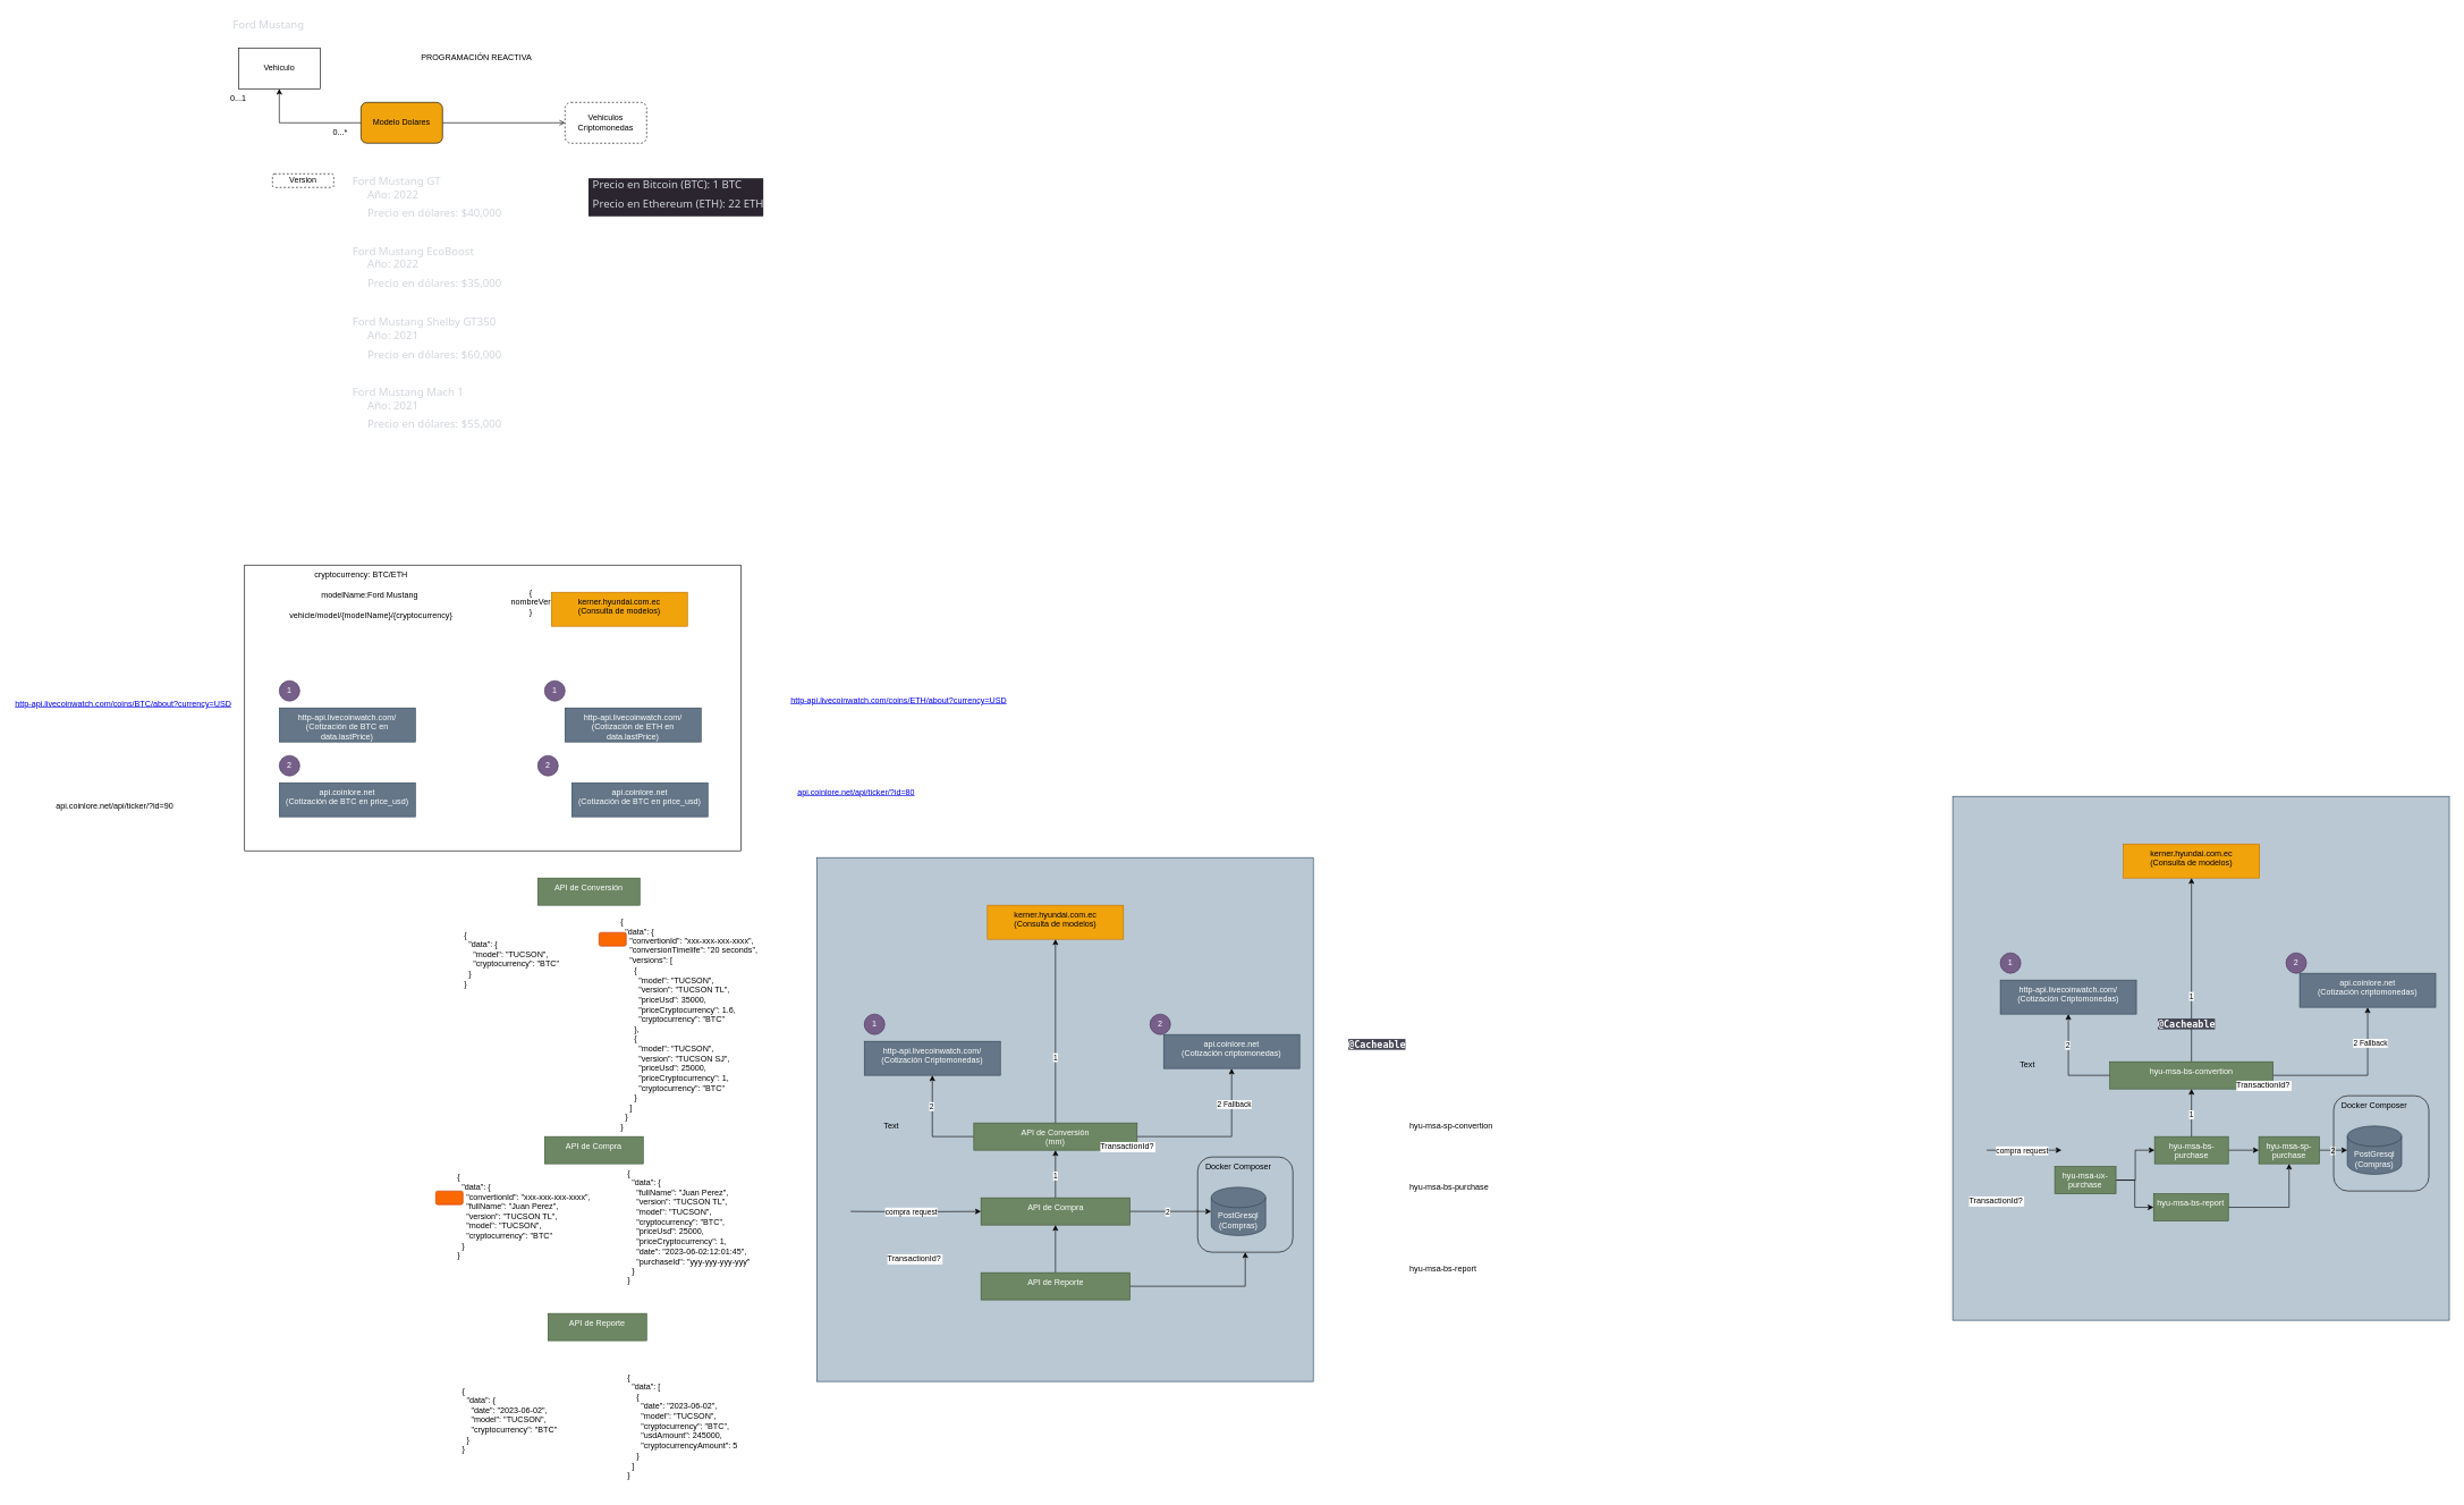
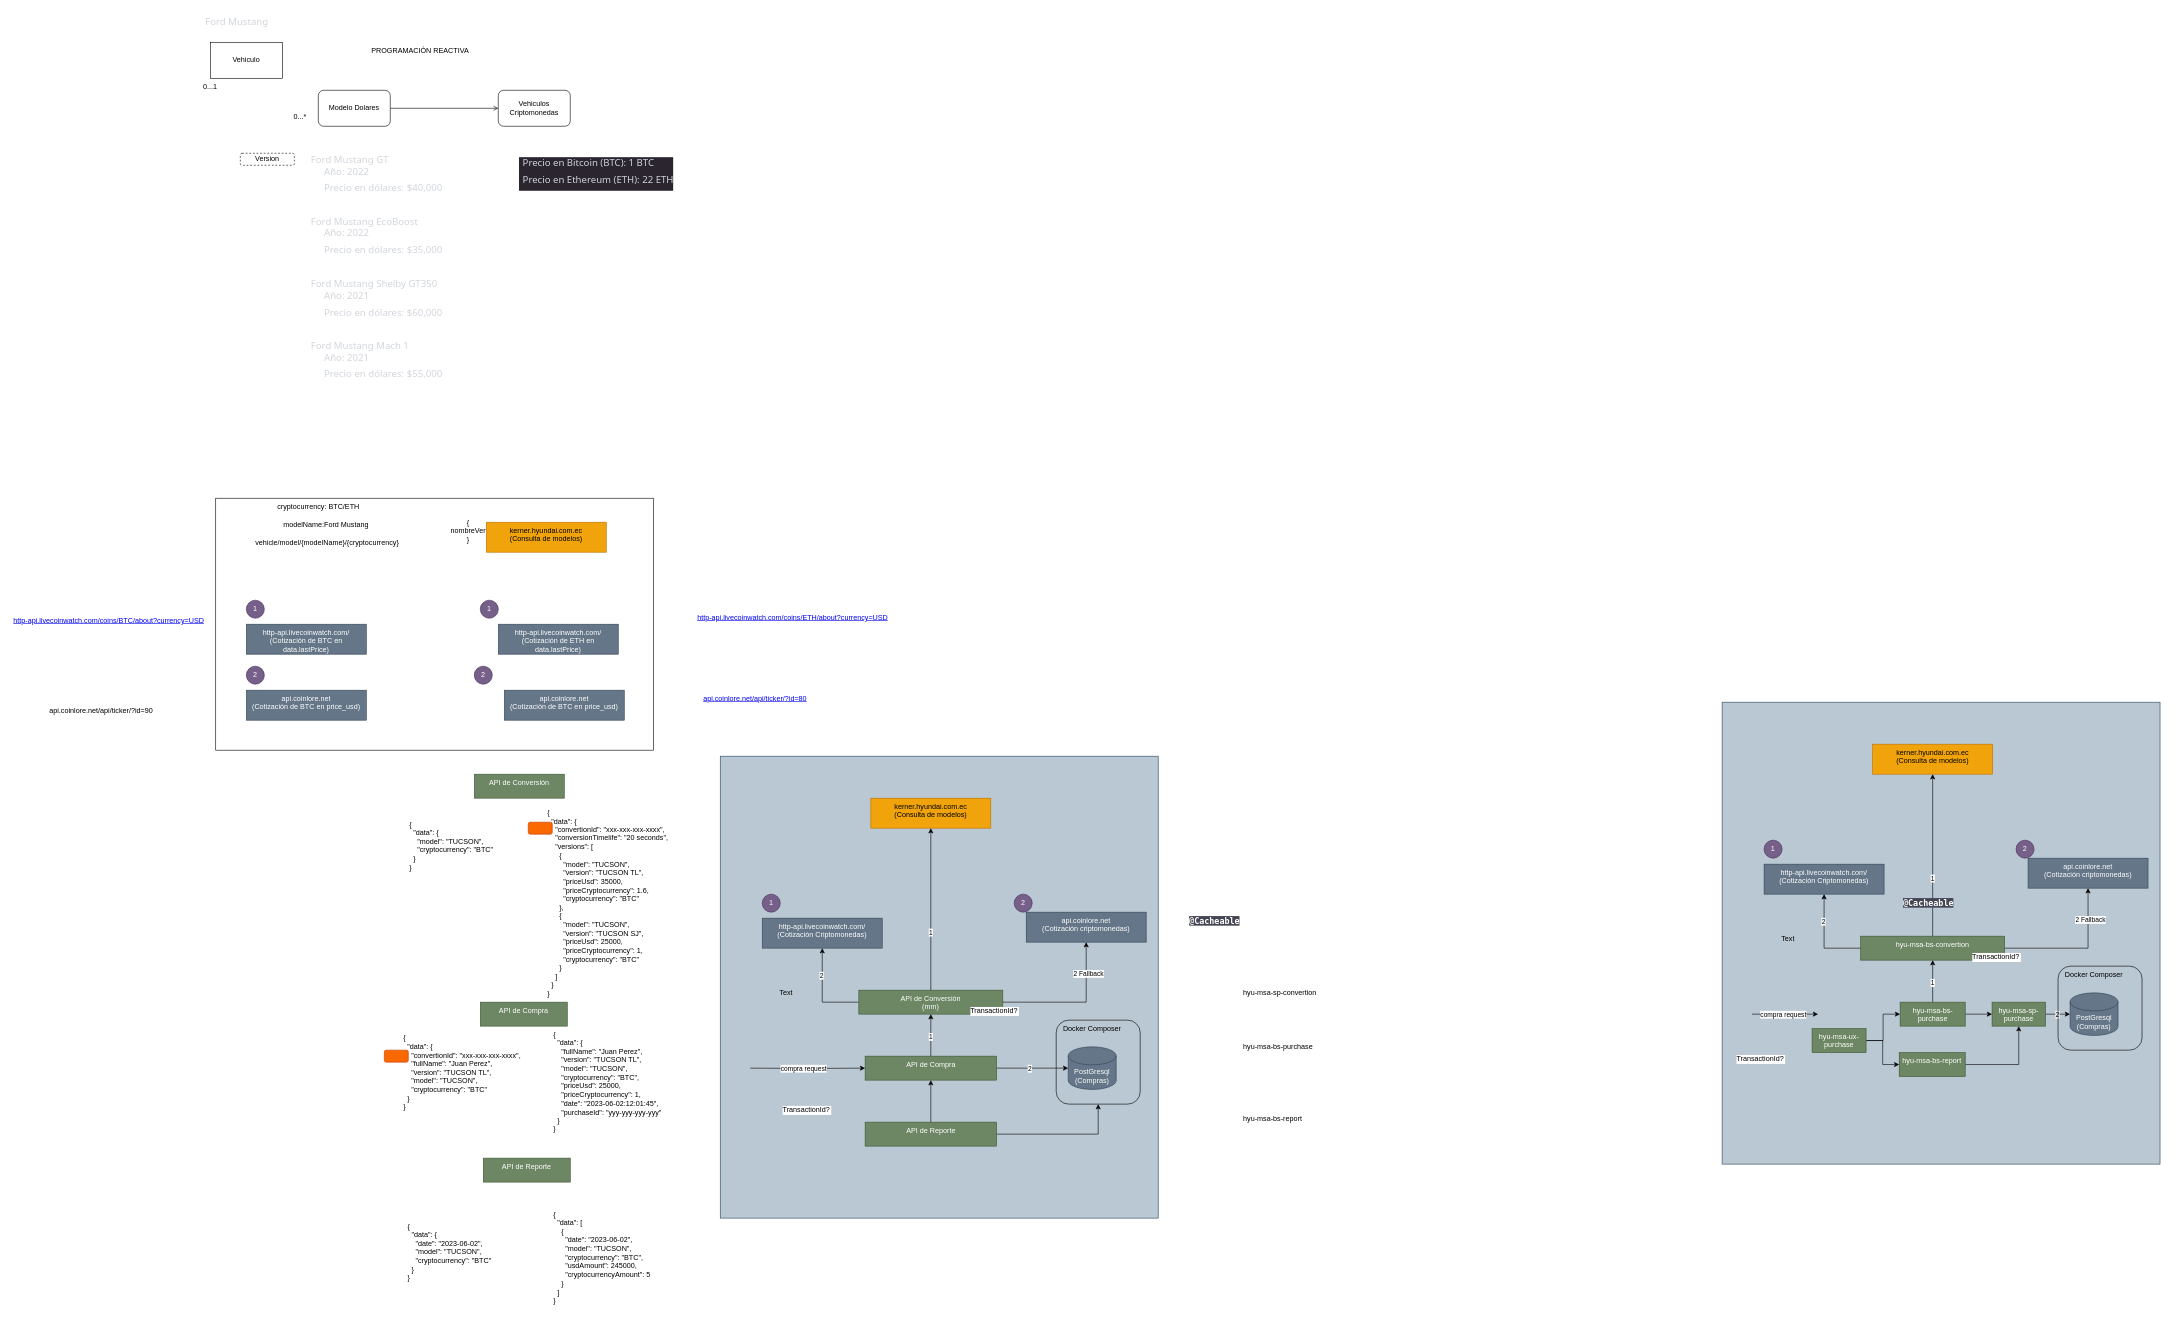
- <mxCell id="3" style="edgeStyle=orthogonalEdgeStyle;rounded=0;orthogonalLoop=1;jettySize=auto;html=1;entryX=0.5;entryY=1;entryDx=0;entryDy=0;" parent="1" source="4" target="9" edge="1"><mxGeometry relative="1" as="geometry" /></mxCell>
- <mxCell id="4" value="Modelo Dolares" style="rounded=1;whiteSpace=wrap;html=1;fillColor=#f0a30a;" parent="1" vertex="1"><mxGeometry x="530" y="150" width="120" height="60" as="geometry" /></mxCell>
+ <mxCell id="4" value="Modelo Dolares" style="rounded=1;whiteSpace=wrap;html=1;" parent="1" vertex="1"><mxGeometry x="530" y="150" width="120" height="60" as="geometry" /></mxCell>
- <mxCell id="5" value="Vehiculos Criptomonedas" style="rounded=1;whiteSpace=wrap;html=1;dashed=1;" parent="1" vertex="1"><mxGeometry x="830" y="150" width="120" height="60" as="geometry" /></mxCell>
+ <mxCell id="5" value="Vehiculos Criptomonedas" style="rounded=1;whiteSpace=wrap;html=1;" parent="1" vertex="1"><mxGeometry x="830" y="150" width="120" height="60" as="geometry" /></mxCell>
